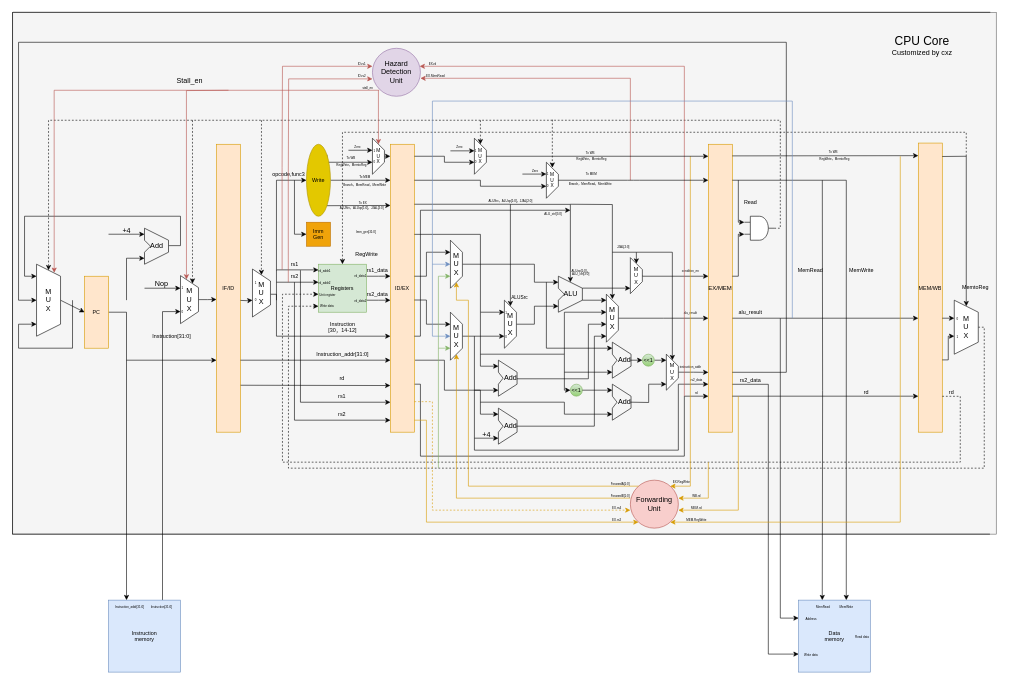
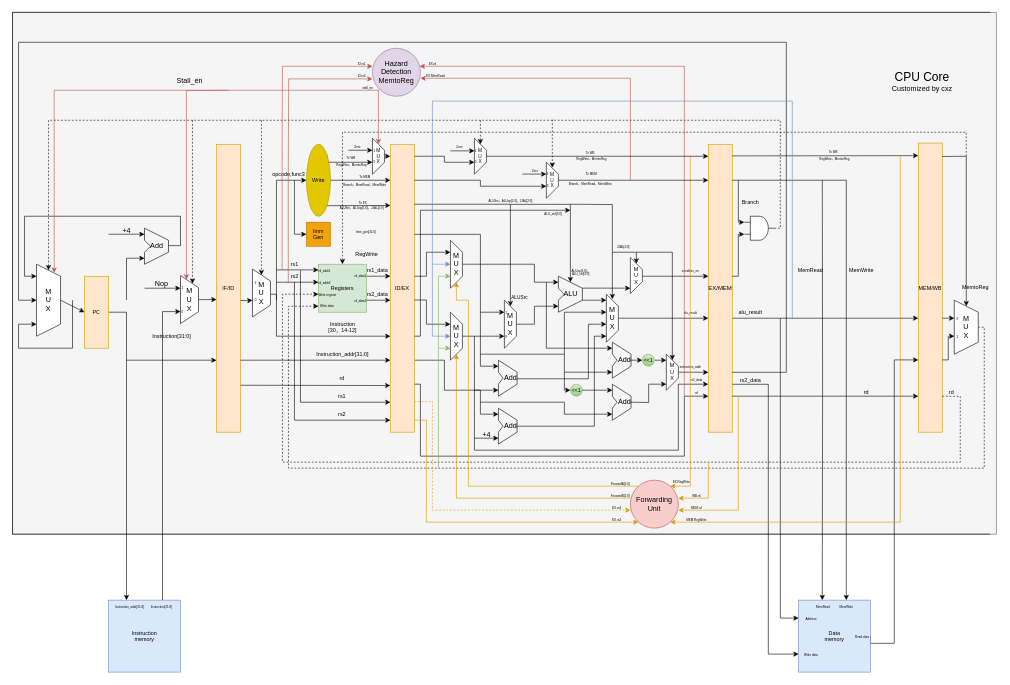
- <mxCell id="6" value="&lt;font style=&quot;&quot;&gt;&lt;span style=&quot;font-size: 20px;&quot;&gt;CPU Core&lt;/span&gt;&lt;br&gt;&lt;font style=&quot;font-size: 12px;&quot;&gt;Customized by cxz&lt;/font&gt;&lt;br&gt;&lt;/font&gt;" style="text;html=1;align=center;verticalAlign=middle;resizable=0;points=[];autosize=1;strokeColor=none;fillColor=none;fontSize=12;" parent="2" vertex="1"><mxGeometry x="1456.121" y="30" width="120" height="50" as="geometry" /></mxCell>
+ <mxCell id="6" value="&lt;font style=&quot;&quot;&gt;&lt;span style=&quot;font-size: 20px;&quot;&gt;CPU Core&lt;/span&gt;&lt;br&gt;&lt;font style=&quot;font-size: 12px;&quot;&gt;Customized by cxz&lt;/font&gt;&lt;br&gt;&lt;/font&gt;" style="text;html=1;align=center;verticalAlign=middle;resizable=0;points=[];autosize=1;strokeColor=none;fillColor=none;fontSize=12;" parent="2" vertex="1"><mxGeometry x="1456.121" y="90" width="120" height="50" as="geometry" /></mxCell>
- <mxCell id="238" value="Hazard&lt;br&gt;Detection&lt;br&gt;Unit" style="ellipse;whiteSpace=wrap;html=1;fillColor=#e1d5e7;strokeColor=#9673a6;" parent="1" vertex="1"><mxGeometry x="620.01" y="80" width="80" height="80" as="geometry" /></mxCell>
+ <mxCell id="238" value="Hazard&lt;br&gt;Detection&lt;br&gt;MemtoReg" style="ellipse;whiteSpace=wrap;html=1;fillColor=#e1d5e7;strokeColor=#9673a6;" parent="1" vertex="1"><mxGeometry x="620.01" y="80" width="80" height="80" as="geometry" /></mxCell>
- <mxCell id="222" value="Read" style="text;html=1;align=center;verticalAlign=middle;resizable=0;points=[];autosize=1;strokeColor=none;fillColor=none;fontSize=9;" parent="1" vertex="1"><mxGeometry x="1225.01" y="327" width="50" height="20" as="geometry" /></mxCell>
+ <mxCell id="222" value="Branch" style="text;html=1;align=center;verticalAlign=middle;resizable=0;points=[];autosize=1;strokeColor=none;fillColor=none;fontSize=9;" parent="1" vertex="1"><mxGeometry x="1225.01" y="327" width="50" height="20" as="geometry" /></mxCell>
- <mxCell id="232" value="Unit register" style="text;html=1;align=center;verticalAlign=middle;resizable=0;points=[];autosize=1;strokeColor=none;fillColor=none;fontSize=5;" parent="1" vertex="1"><mxGeometry x="520.01" y="480" width="50" height="20" as="geometry" /></mxCell>
+ <mxCell id="232" value="Write register" style="text;html=1;align=center;verticalAlign=middle;resizable=0;points=[];autosize=1;strokeColor=none;fillColor=none;fontSize=5;" parent="1" vertex="1"><mxGeometry x="520.01" y="480" width="50" height="20" as="geometry" /></mxCell>
+ <mxCell id="203" style="edgeStyle=orthogonalEdgeStyle;rounded=0;html=1;exitX=1;exitY=0.5;exitDx=0;exitDy=0;fontSize=9;entryX=0;entryY=0.75;entryDx=0;entryDy=0;" parent="1" source="204" target="38" edge="1"><mxGeometry relative="1" as="geometry"><mxPoint x="1490.01" y="560" as="targetPoint" /><Array as="points"><mxPoint x="1490" y="1072" /><mxPoint x="1490" y="599" /></Array></mxGeometry></mxCell>
